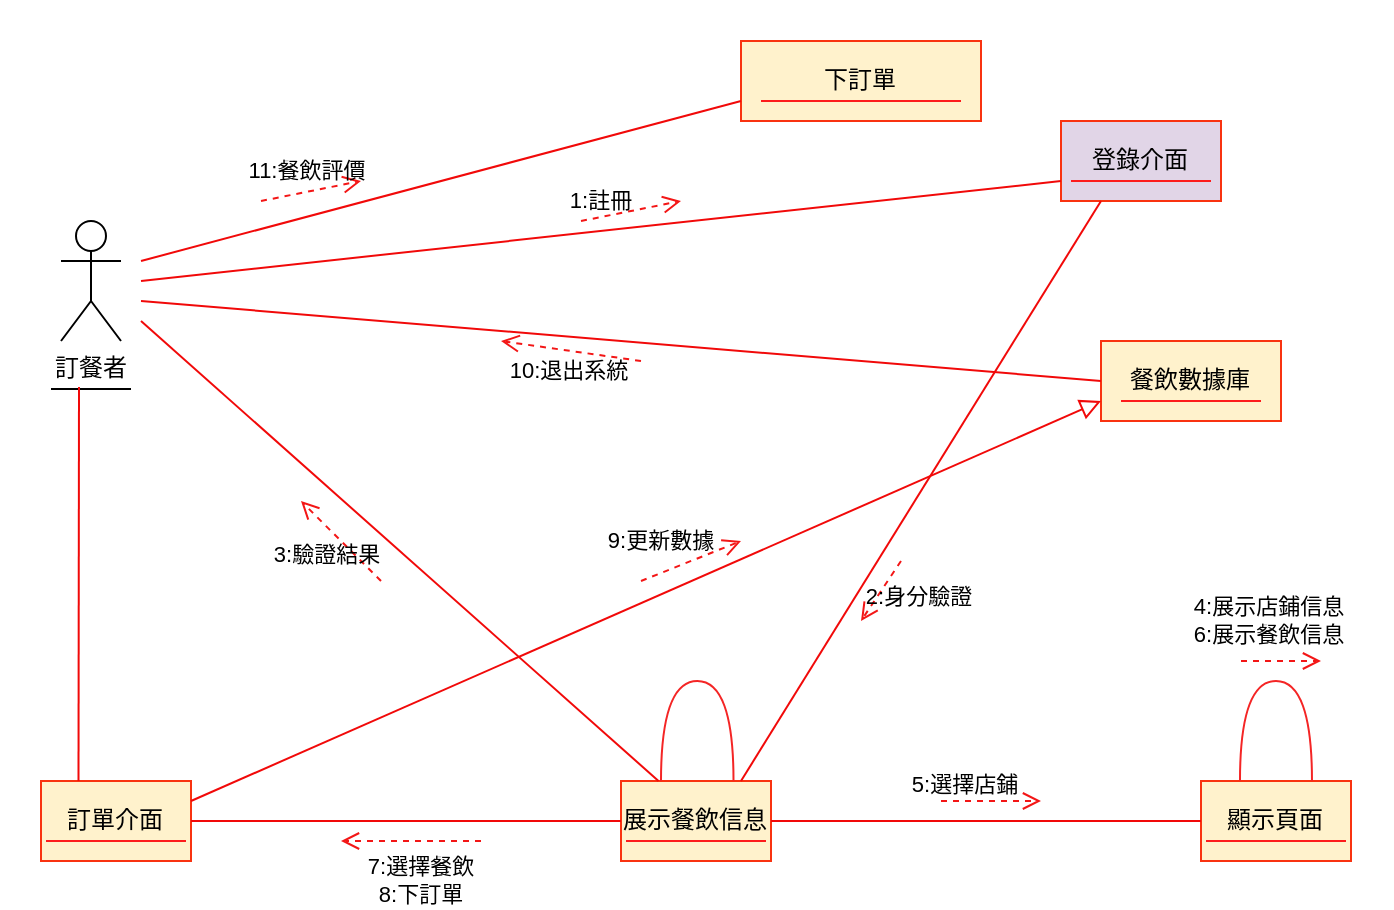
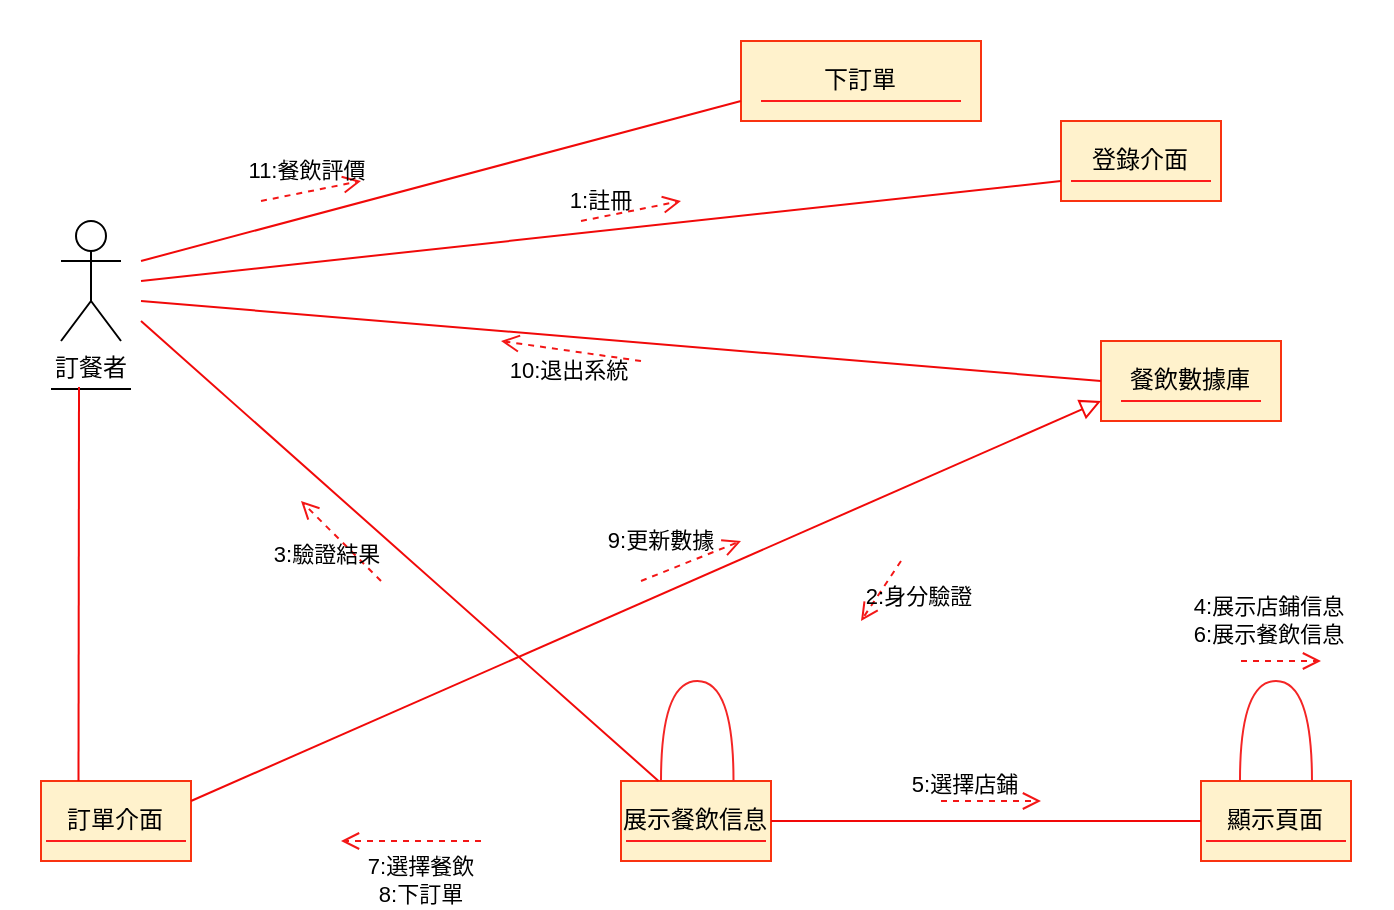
- <mxCell id="5" value="登錄介面" style="rounded=0;whiteSpace=wrap;html=1;fillColor=#e1d5e7;strokeColor=#f93310;" vertex="1" parent="1"><mxGeometry x="530" y="60" width="80" height="40" as="geometry" /></mxCell>
+ <mxCell id="5" value="登錄介面" style="rounded=0;whiteSpace=wrap;html=1;fillColor=#fff2cc;strokeColor=#f93310;" vertex="1" parent="1"><mxGeometry x="530" y="60" width="80" height="40" as="geometry" /></mxCell>
- <mxCell id="21" value="" style="endArrow=none;html=1;rounded=0;endSize=8;startSize=8;endFill=0;strokeColor=#f10909;entryX=0.25;entryY=1;entryDx=0;entryDy=0;exitX=0.8;exitY=0;exitDx=0;exitDy=0;exitPerimeter=0;" edge="1" parent="1" source="8" target="5"><mxGeometry width="50" height="50" relative="1" as="geometry"><mxPoint x="110" y="170" as="sourcePoint" /><mxPoint x="410" y="90" as="targetPoint" /></mxGeometry></mxCell>
- <mxCell id="23" value="" style="endArrow=none;html=1;rounded=0;endSize=8;startSize=8;endFill=0;strokeColor=#f10909;entryX=0;entryY=0.5;entryDx=0;entryDy=0;exitX=1;exitY=0.5;exitDx=0;exitDy=0;" edge="1" parent="1" source="7" target="8"><mxGeometry width="50" height="50" relative="1" as="geometry"><mxPoint x="130" y="190" as="sourcePoint" /><mxPoint x="430" y="110" as="targetPoint" /></mxGeometry></mxCell>
